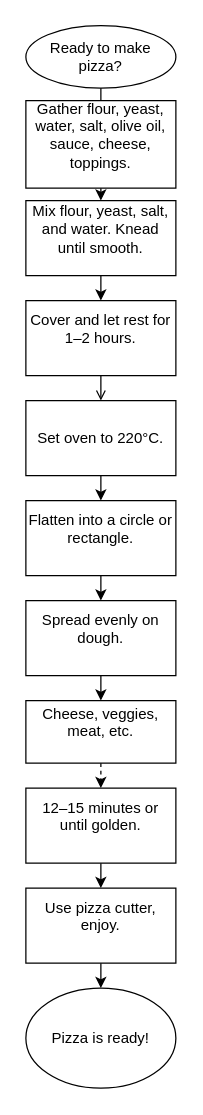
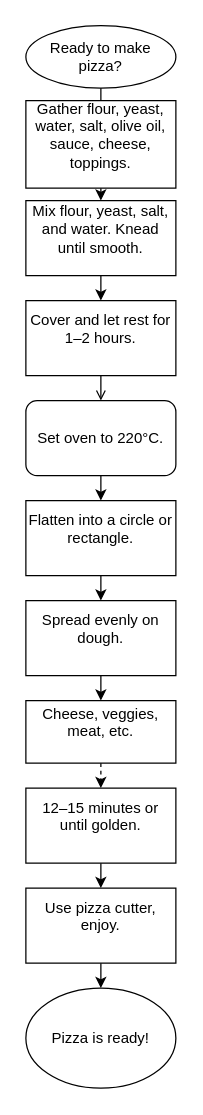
- <mxCell id="10" value="&lt;br&gt;Set oven to 220°C.&lt;div&gt;&lt;br/&gt;&lt;/div&gt;" style="rounded=0;whiteSpace=wrap;html=1;" vertex="1" parent="1"><mxGeometry x="20" y="320" width="120" height="60" as="geometry" /></mxCell>
+ <mxCell id="10" value="&lt;br&gt;Set oven to 220°C.&lt;div&gt;&lt;br/&gt;&lt;/div&gt;" style="whiteSpace=wrap;html=1;rounded=1;" vertex="1" parent="1"><mxGeometry x="20" y="320" width="120" height="60" as="geometry" /></mxCell>
